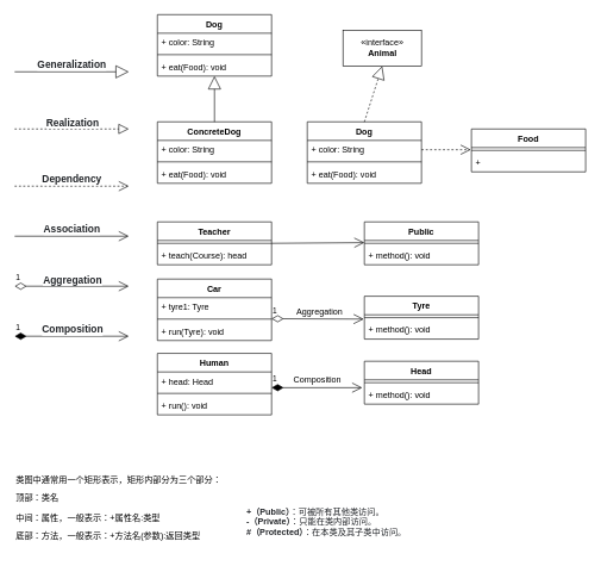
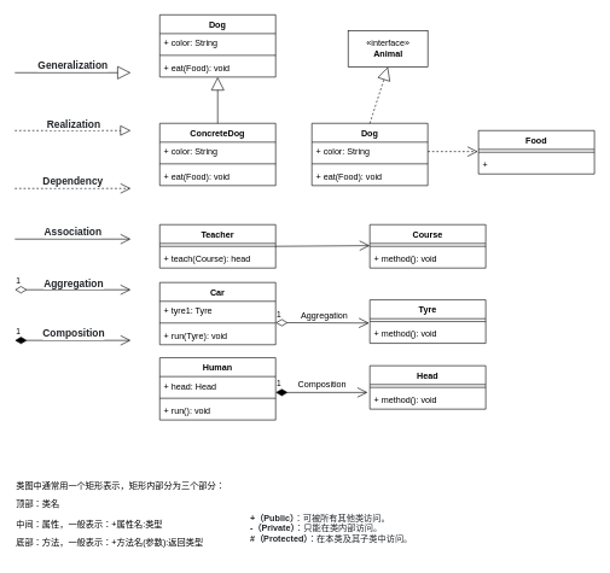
- <mxCell id="33" value="Public" style="swimlane;fontStyle=1;align=center;verticalAlign=top;childLayout=stackLayout;horizontal=1;startSize=26;horizontalStack=0;resizeParent=1;resizeParentMax=0;resizeLast=0;collapsible=1;marginBottom=0;" parent="1" vertex="1"><mxGeometry x="510" y="310" width="160" height="60" as="geometry" /></mxCell>
+ <mxCell id="33" value="Course" style="swimlane;fontStyle=1;align=center;verticalAlign=top;childLayout=stackLayout;horizontal=1;startSize=26;horizontalStack=0;resizeParent=1;resizeParentMax=0;resizeLast=0;collapsible=1;marginBottom=0;" parent="1" vertex="1"><mxGeometry x="510" y="310" width="160" height="60" as="geometry" /></mxCell>
